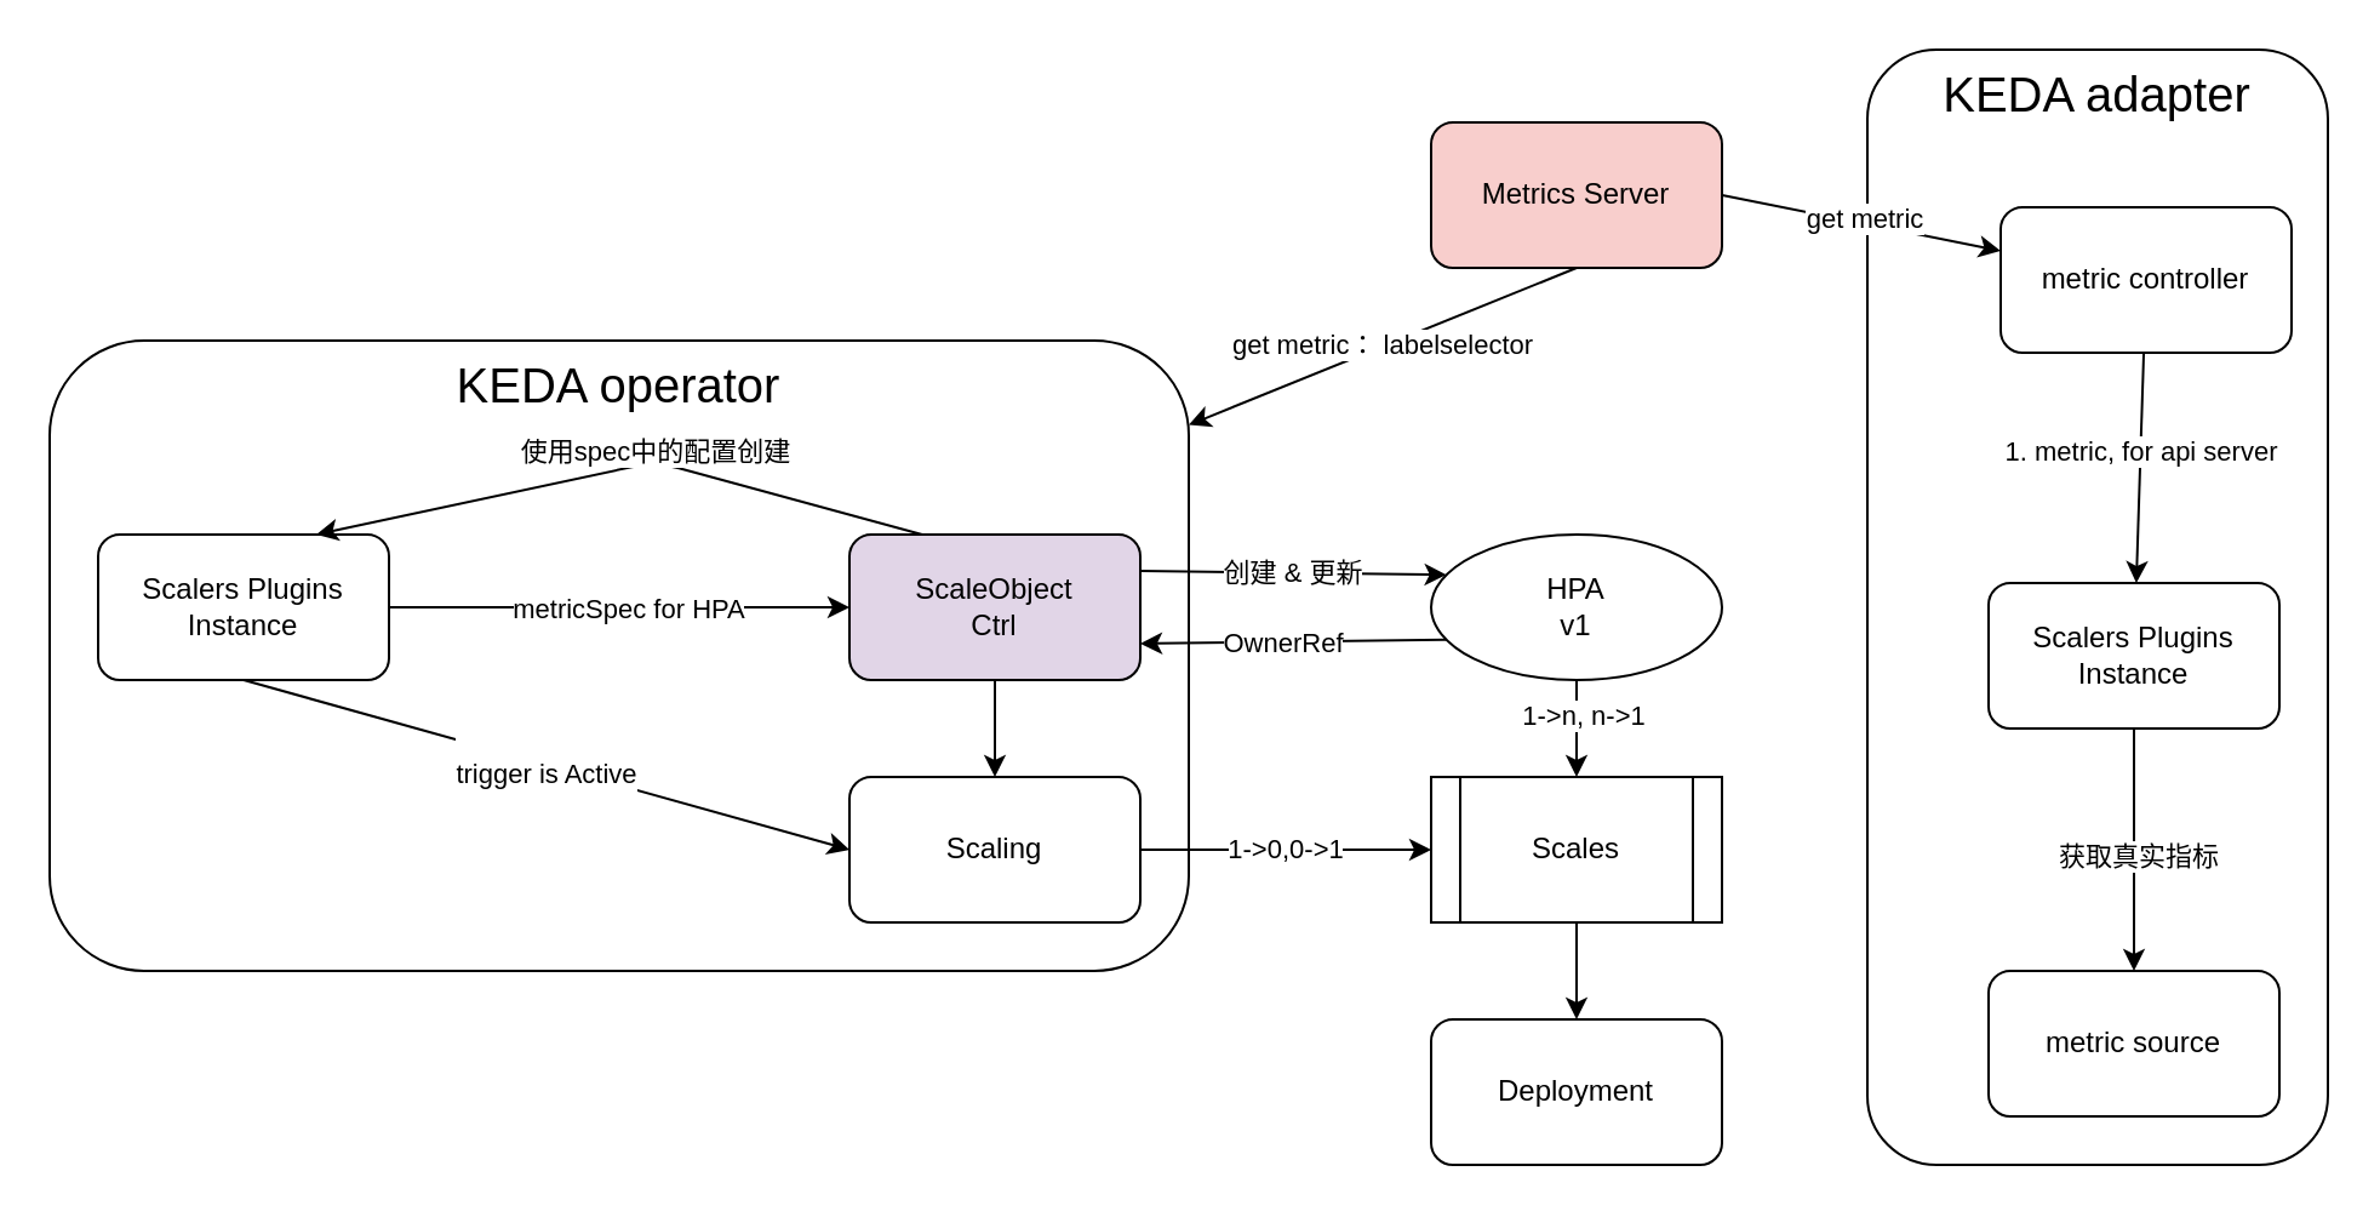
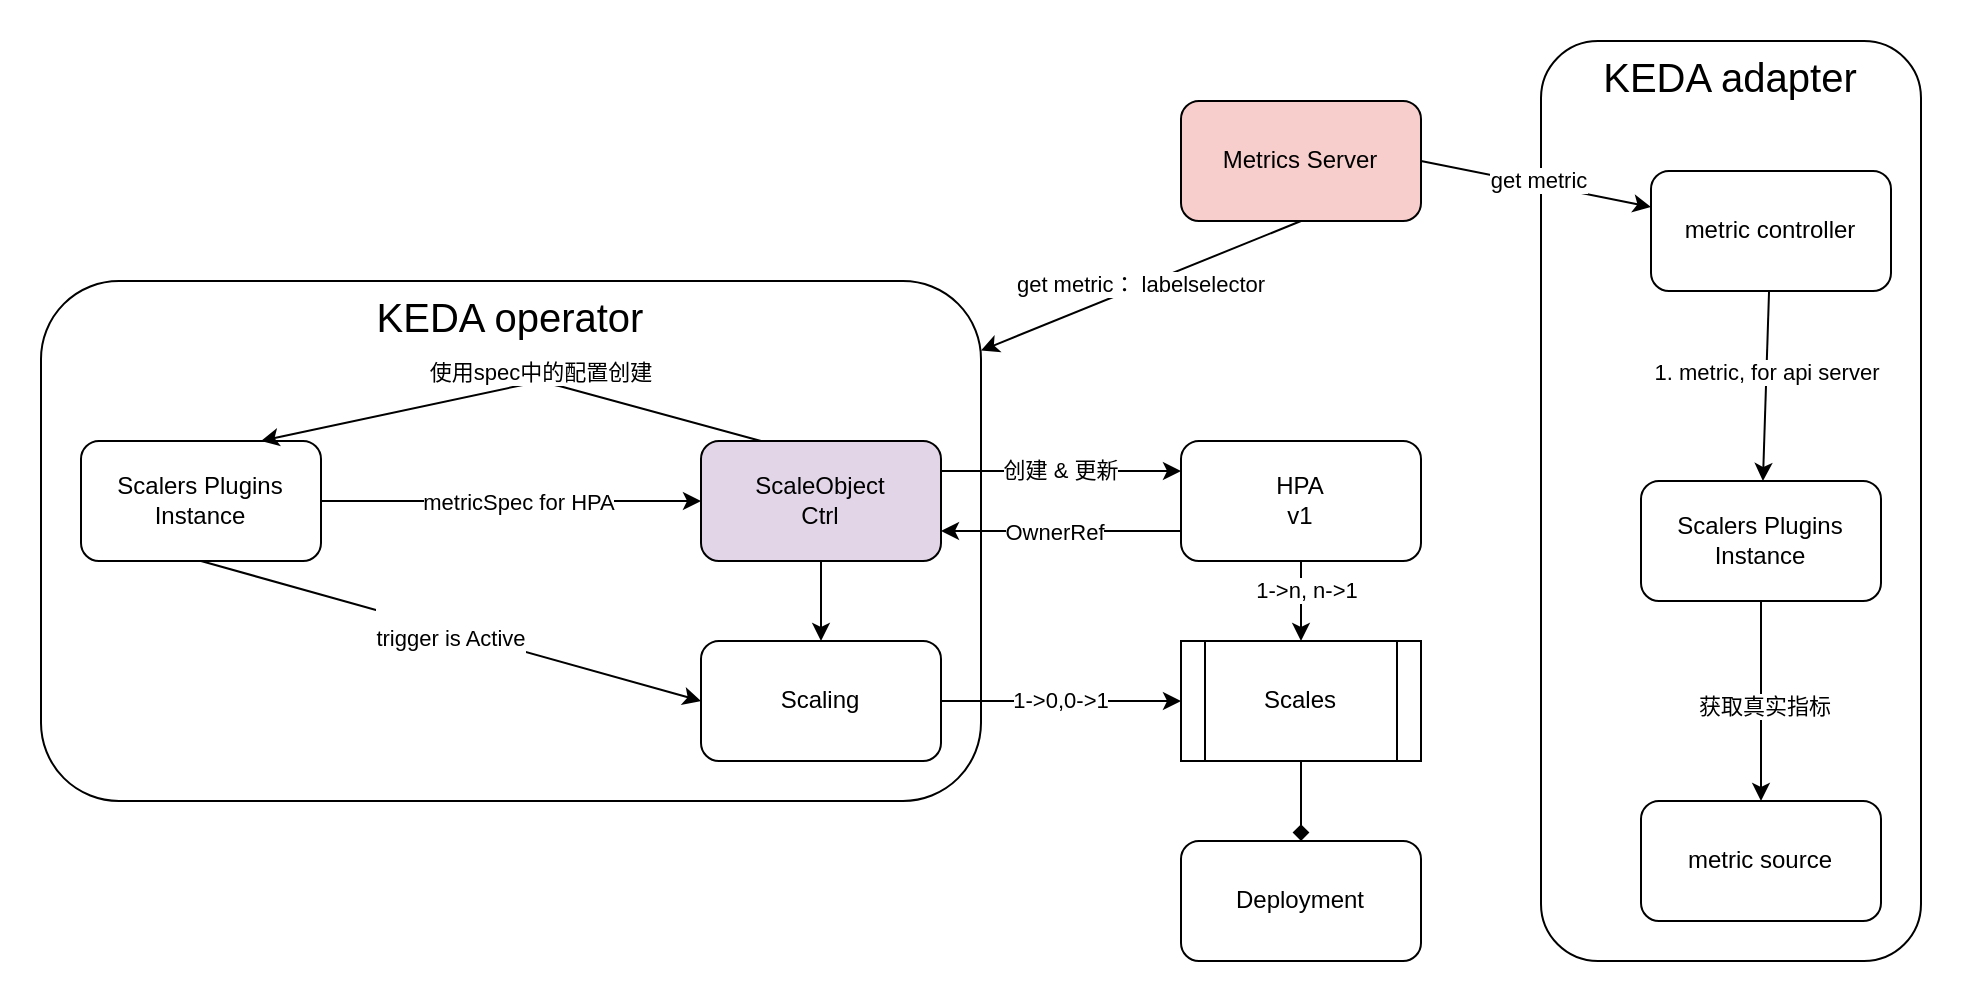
- <mxCell id="8" value="HPA&lt;br&gt;v1" style="ellipse;whiteSpace=wrap;html=1;" parent="1" vertex="1"><mxGeometry x="590" y="220" width="120" height="60" as="geometry" /></mxCell>
+ <mxCell id="8" value="HPA&lt;br&gt;v1" style="rounded=1;whiteSpace=wrap;html=1;" parent="1" vertex="1"><mxGeometry x="590" y="220" width="120" height="60" as="geometry" /></mxCell>
- <mxCell id="16" value="" style="endArrow=classic;html=1;entryX=0.5;entryY=0;entryDx=0;entryDy=0;exitX=0.5;exitY=1;exitDx=0;exitDy=0;" parent="1" source="11" target="12" edge="1"><mxGeometry width="50" height="50" relative="1" as="geometry"><mxPoint x="570" y="340" as="sourcePoint" /><mxPoint x="620" y="290" as="targetPoint" /></mxGeometry></mxCell>
+ <mxCell id="16" value="" style="endArrow=diamond;html=1;entryX=0.5;entryY=0;entryDx=0;entryDy=0;exitX=0.5;exitY=1;exitDx=0;exitDy=0;" parent="1" source="11" target="12" edge="1"><mxGeometry width="50" height="50" relative="1" as="geometry"><mxPoint x="570" y="340" as="sourcePoint" /><mxPoint x="620" y="290" as="targetPoint" /></mxGeometry></mxCell>
